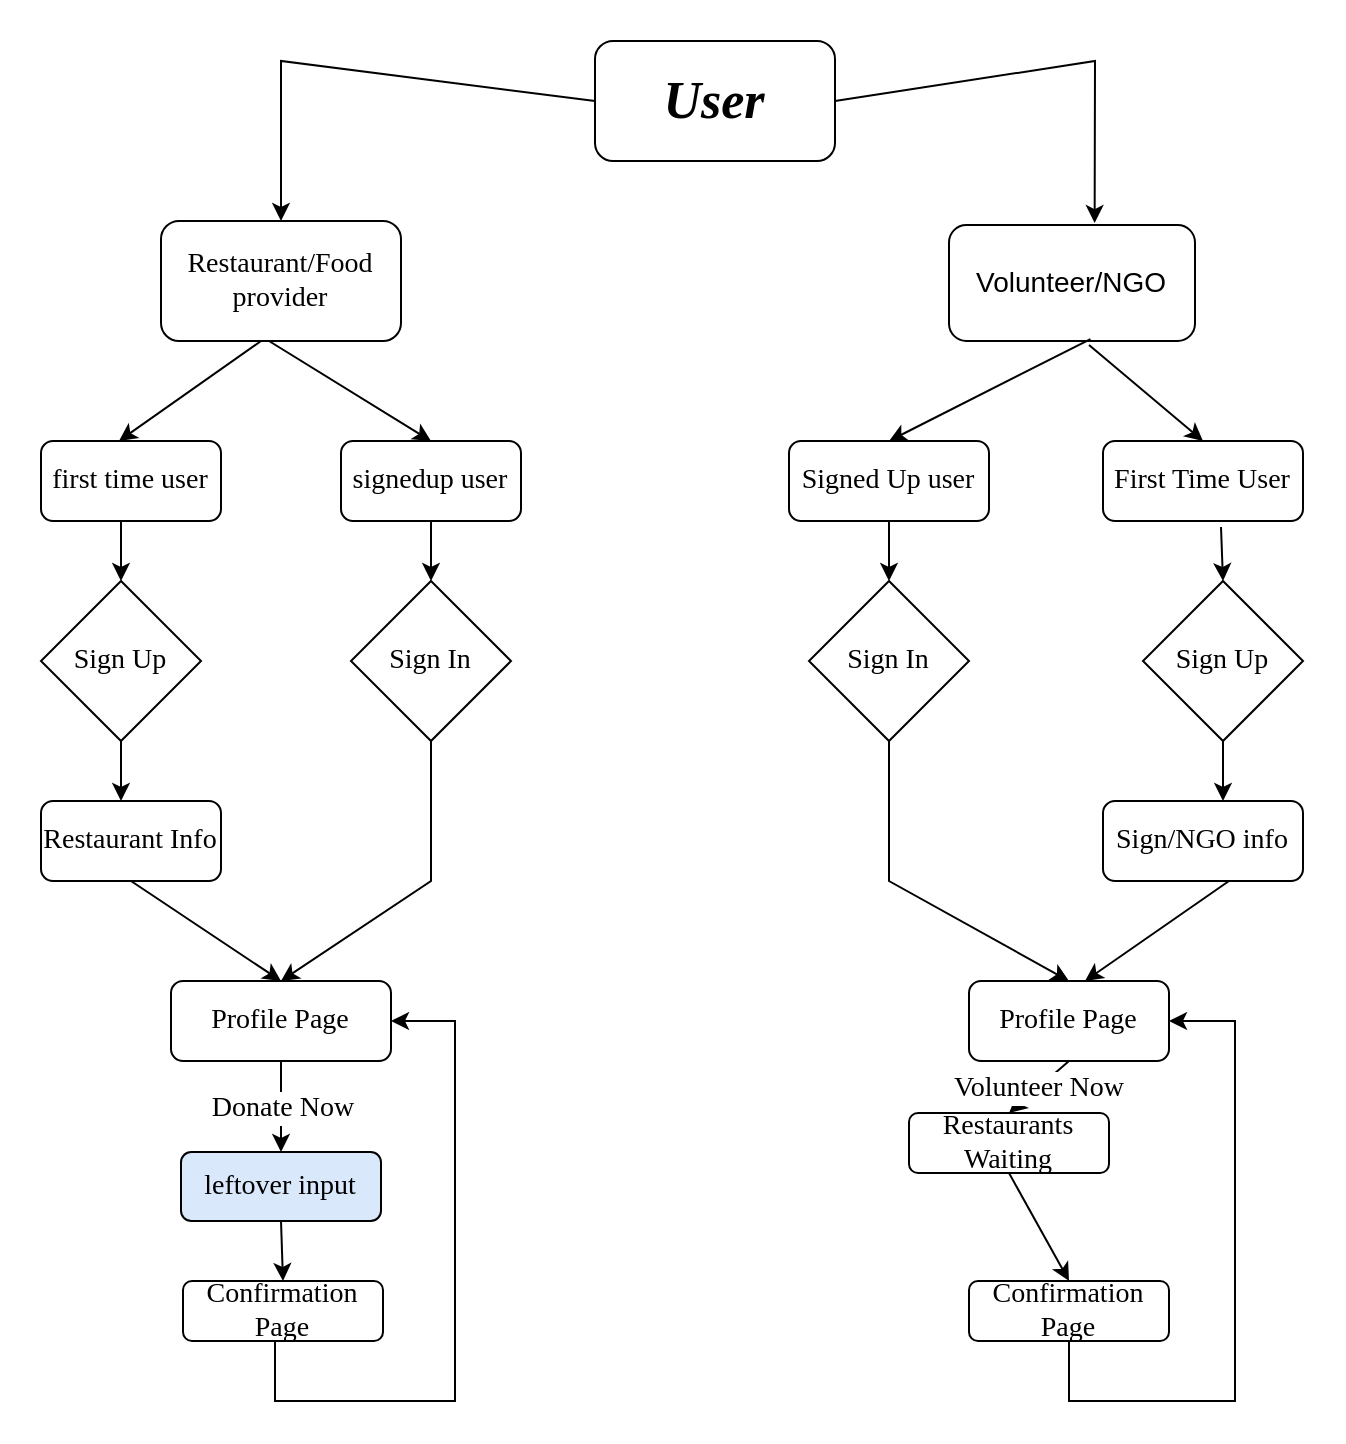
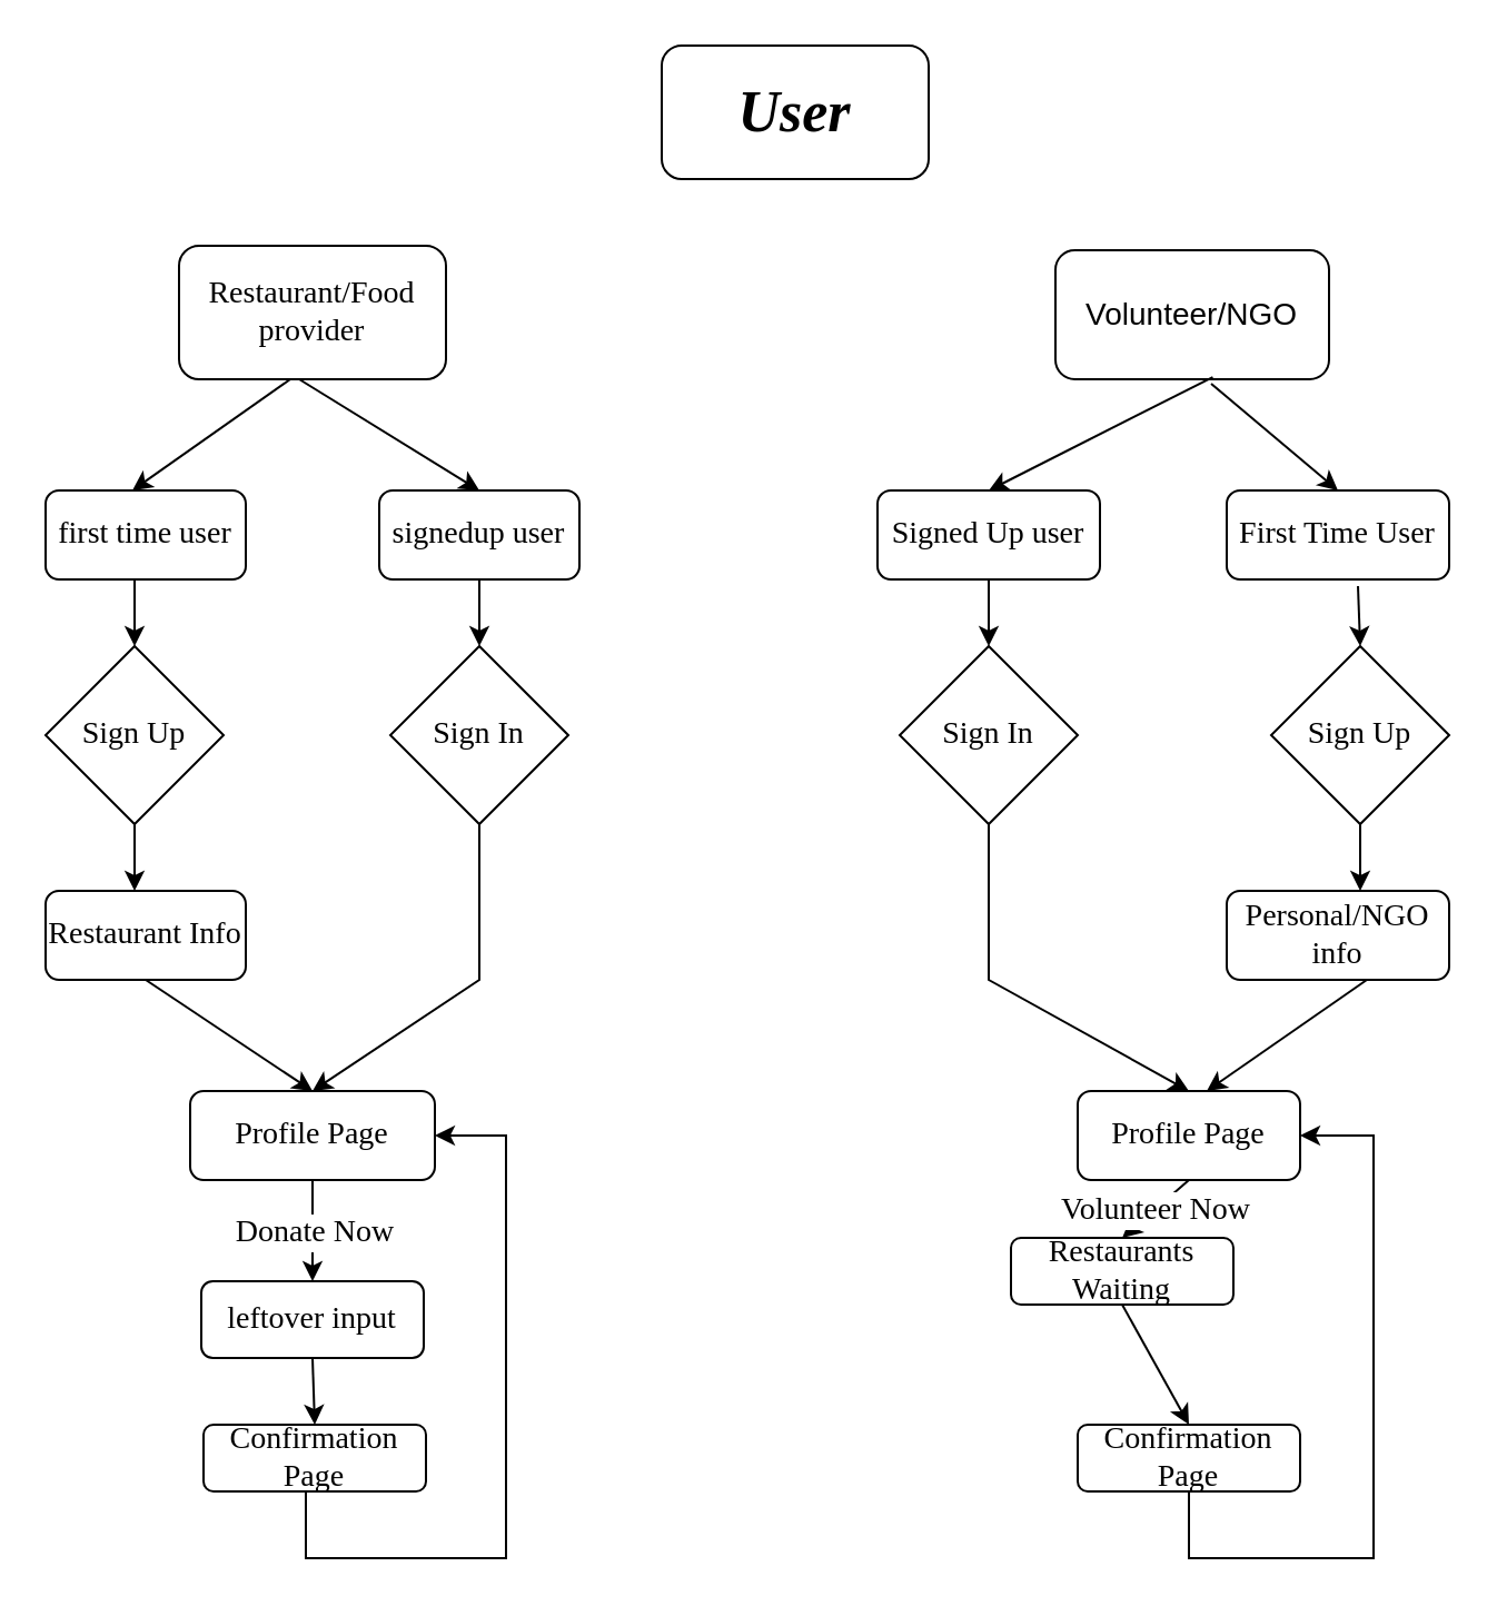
- <mxCell id="4" value="" style="endArrow=classic;html=1;rounded=0;fontFamily=Georgia;fontSize=26;entryX=0.592;entryY=-0.017;entryDx=0;entryDy=0;entryPerimeter=0;exitX=1;exitY=0.5;exitDx=0;exitDy=0;" edge="1" parent="1" source="3" target="2"><mxGeometry width="50" height="50" relative="1" as="geometry"><mxPoint x="397" y="40" as="sourcePoint" /><mxPoint x="387" y="170" as="targetPoint" /><Array as="points"><mxPoint x="547" y="30" /></Array></mxGeometry></mxCell>
- <mxCell id="5" value="" style="endArrow=classic;html=1;rounded=0;fontFamily=Georgia;fontSize=26;exitX=0;exitY=0.5;exitDx=0;exitDy=0;entryX=0.5;entryY=0;entryDx=0;entryDy=0;" edge="1" parent="1" source="3" target="6"><mxGeometry width="50" height="50" relative="1" as="geometry"><mxPoint x="337" y="220" as="sourcePoint" /><mxPoint x="16.95" y="110" as="targetPoint" /><Array as="points"><mxPoint x="140" y="30" /></Array></mxGeometry></mxCell>
- <mxCell id="34" value="Sign/NGO info" style="rounded=1;whiteSpace=wrap;html=1;fontFamily=Garamond;fontSize=14;" vertex="1" parent="1"><mxGeometry x="551" y="400" width="100" height="40" as="geometry" /></mxCell>
+ <mxCell id="34" value="Personal/NGO info" style="rounded=1;whiteSpace=wrap;html=1;fontFamily=Garamond;fontSize=14;" vertex="1" parent="1"><mxGeometry x="551" y="400" width="100" height="40" as="geometry" /></mxCell>
- <mxCell id="30" value="leftover input" style="rounded=1;whiteSpace=wrap;html=1;fontFamily=Garamond;fontSize=14;fillColor=#dae8fc;" vertex="1" parent="1"><mxGeometry x="90" y="575.5" width="100" height="34.5" as="geometry" /></mxCell>
+ <mxCell id="30" value="leftover input" style="rounded=1;whiteSpace=wrap;html=1;fontFamily=Garamond;fontSize=14;" vertex="1" parent="1"><mxGeometry x="90" y="575.5" width="100" height="34.5" as="geometry" /></mxCell>
